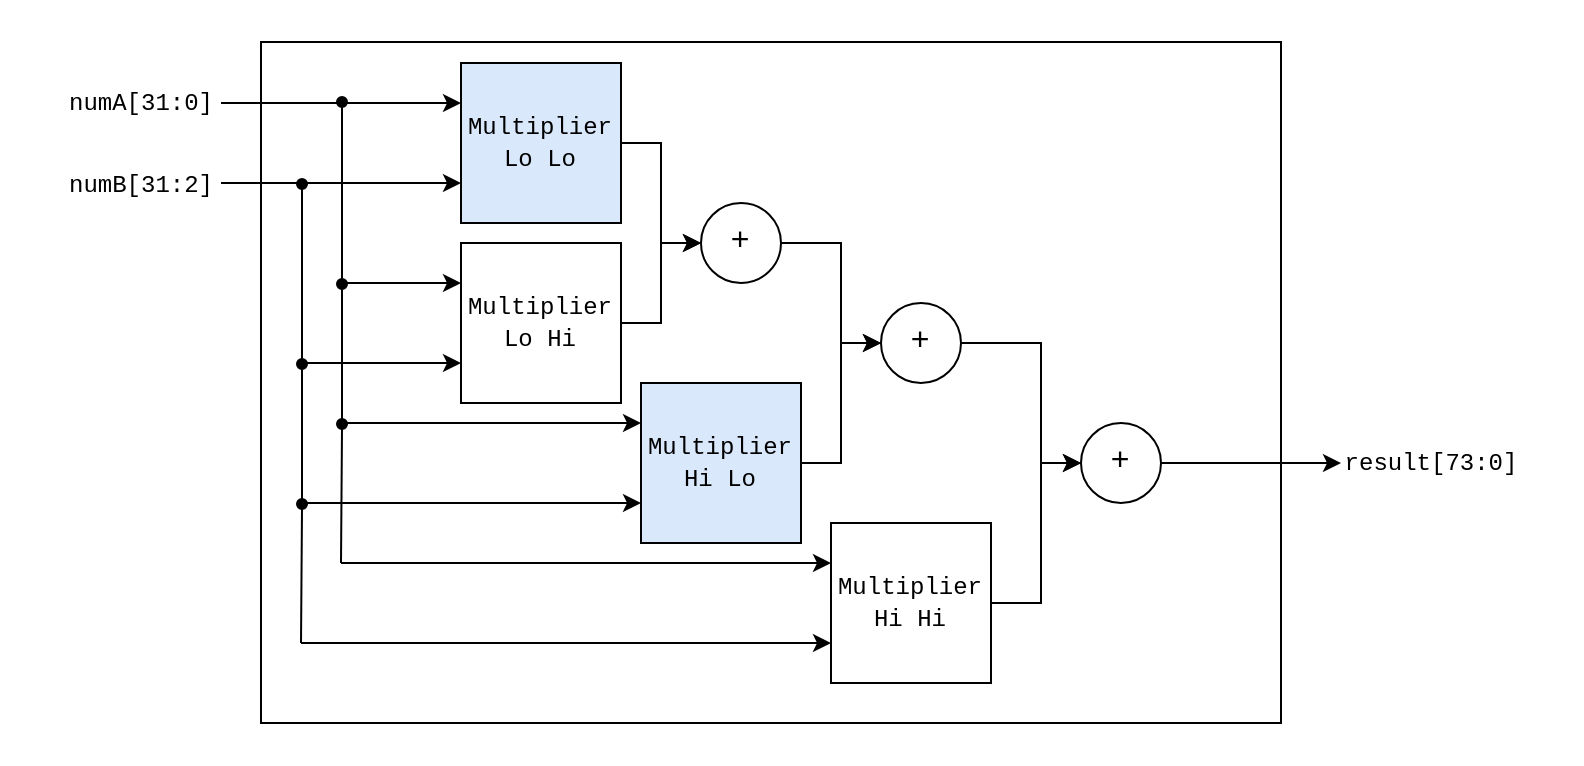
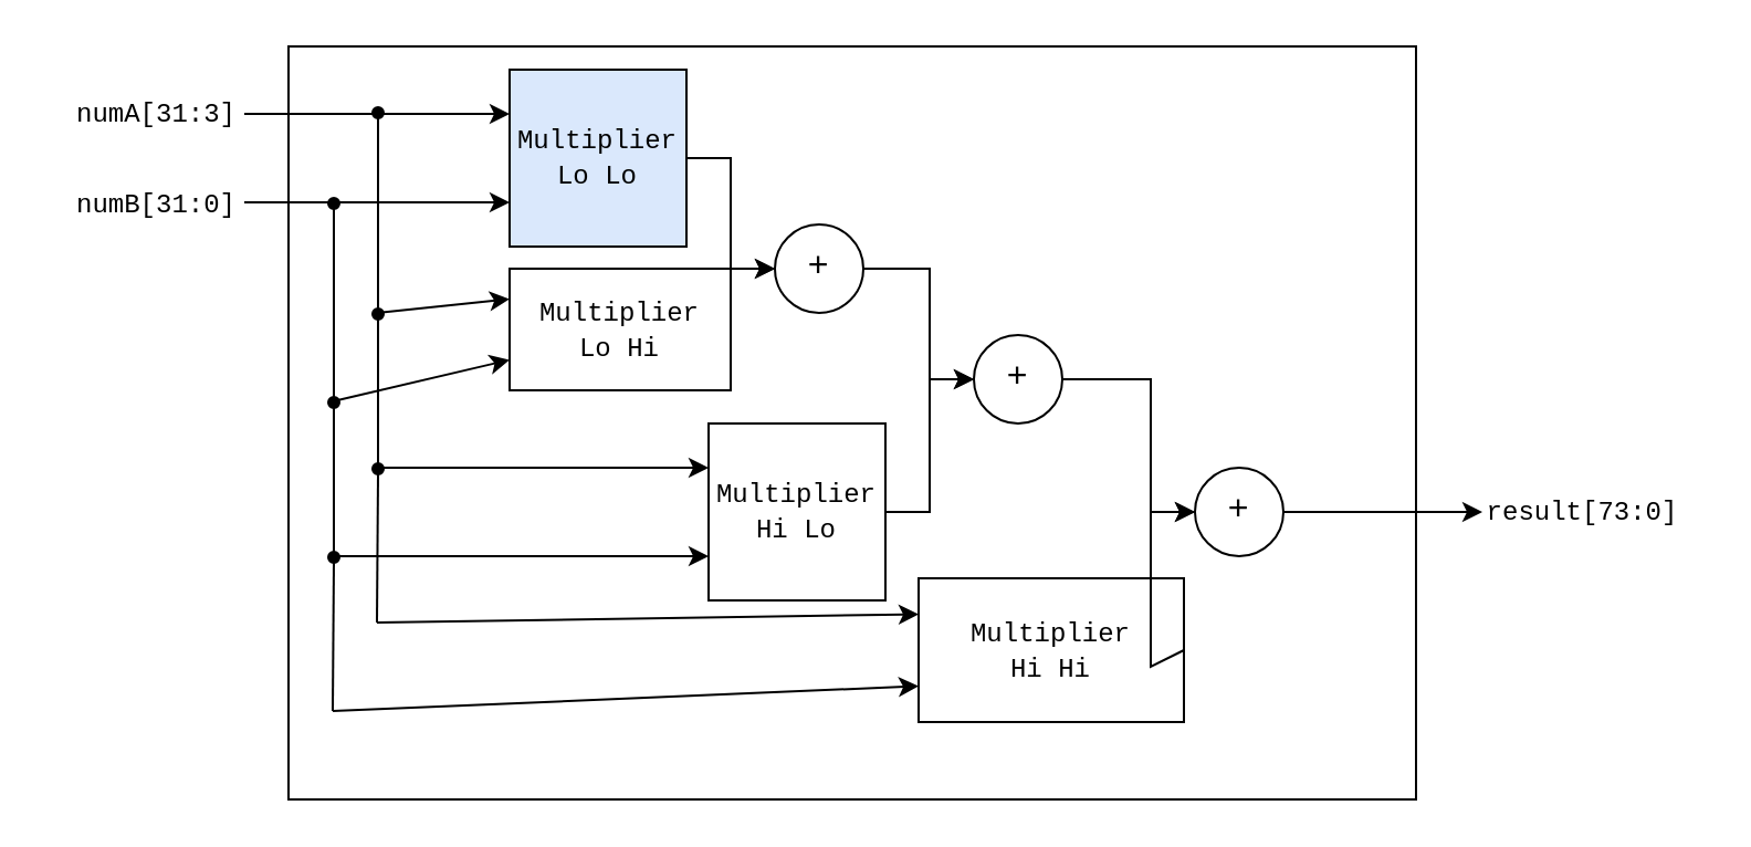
- <mxCell id="41" value="&lt;font face=&quot;Courier New&quot;&gt;numA[31:0]&lt;/font&gt;" style="text;html=1;align=center;verticalAlign=middle;resizable=0;points=[];autosize=1;strokeColor=none;fillColor=none;" vertex="1" parent="1"><mxGeometry x="20" y="35.5" width="100" height="30" as="geometry" /></mxCell>
+ <mxCell id="41" value="&lt;font face=&quot;Courier New&quot;&gt;numA[31:3]&lt;/font&gt;" style="text;html=1;align=center;verticalAlign=middle;resizable=0;points=[];autosize=1;strokeColor=none;fillColor=none;" vertex="1" parent="1"><mxGeometry x="20" y="35.5" width="100" height="30" as="geometry" /></mxCell>
- <mxCell id="42" value="&lt;font face=&quot;Courier New&quot;&gt;numB[31:2]&lt;/font&gt;" style="text;html=1;align=center;verticalAlign=middle;resizable=0;points=[];autosize=1;strokeColor=none;fillColor=none;" vertex="1" parent="1"><mxGeometry x="20" y="76.5" width="100" height="30" as="geometry" /></mxCell>
+ <mxCell id="42" value="&lt;font face=&quot;Courier New&quot;&gt;numB[31:0]&lt;/font&gt;" style="text;html=1;align=center;verticalAlign=middle;resizable=0;points=[];autosize=1;strokeColor=none;fillColor=none;" vertex="1" parent="1"><mxGeometry x="20" y="76.5" width="100" height="30" as="geometry" /></mxCell>
- <mxCell id="4" value="&lt;font face=&quot;Courier New&quot;&gt;Multiplier&lt;br&gt;Lo Hi&lt;/font&gt;" style="whiteSpace=wrap;html=1;aspect=fixed;" vertex="1" parent="1"><mxGeometry x="230" y="121" width="80" height="80" as="geometry" /></mxCell>
+ <mxCell id="4" value="&lt;font face=&quot;Courier New&quot;&gt;Multiplier&lt;br&gt;Lo Hi&lt;/font&gt;" style="whiteSpace=wrap;html=1;aspect=fixed;" vertex="1" parent="1"><mxGeometry x="230" y="121" width="100" height="55" as="geometry" /></mxCell>
- <mxCell id="6" value="&lt;font face=&quot;Courier New&quot;&gt;Multiplier&lt;br&gt;Hi Lo&lt;/font&gt;" style="whiteSpace=wrap;html=1;aspect=fixed;fillColor=#dae8fc;" vertex="1" parent="1"><mxGeometry x="320" y="191" width="80" height="80" as="geometry" /></mxCell>
+ <mxCell id="6" value="&lt;font face=&quot;Courier New&quot;&gt;Multiplier&lt;br&gt;Hi Lo&lt;/font&gt;" style="whiteSpace=wrap;html=1;aspect=fixed;" vertex="1" parent="1"><mxGeometry x="320" y="191" width="80" height="80" as="geometry" /></mxCell>
- <mxCell id="5" value="&lt;font face=&quot;Courier New&quot;&gt;Multiplier&lt;br&gt;Hi Hi&lt;/font&gt;" style="whiteSpace=wrap;html=1;aspect=fixed;" vertex="1" parent="1"><mxGeometry x="415" y="261" width="80" height="80" as="geometry" /></mxCell>
+ <mxCell id="5" value="&lt;font face=&quot;Courier New&quot;&gt;Multiplier&lt;br&gt;Hi Hi&lt;/font&gt;" style="whiteSpace=wrap;html=1;aspect=fixed;" vertex="1" parent="1"><mxGeometry x="415" y="261" width="120" height="65" as="geometry" /></mxCell>
